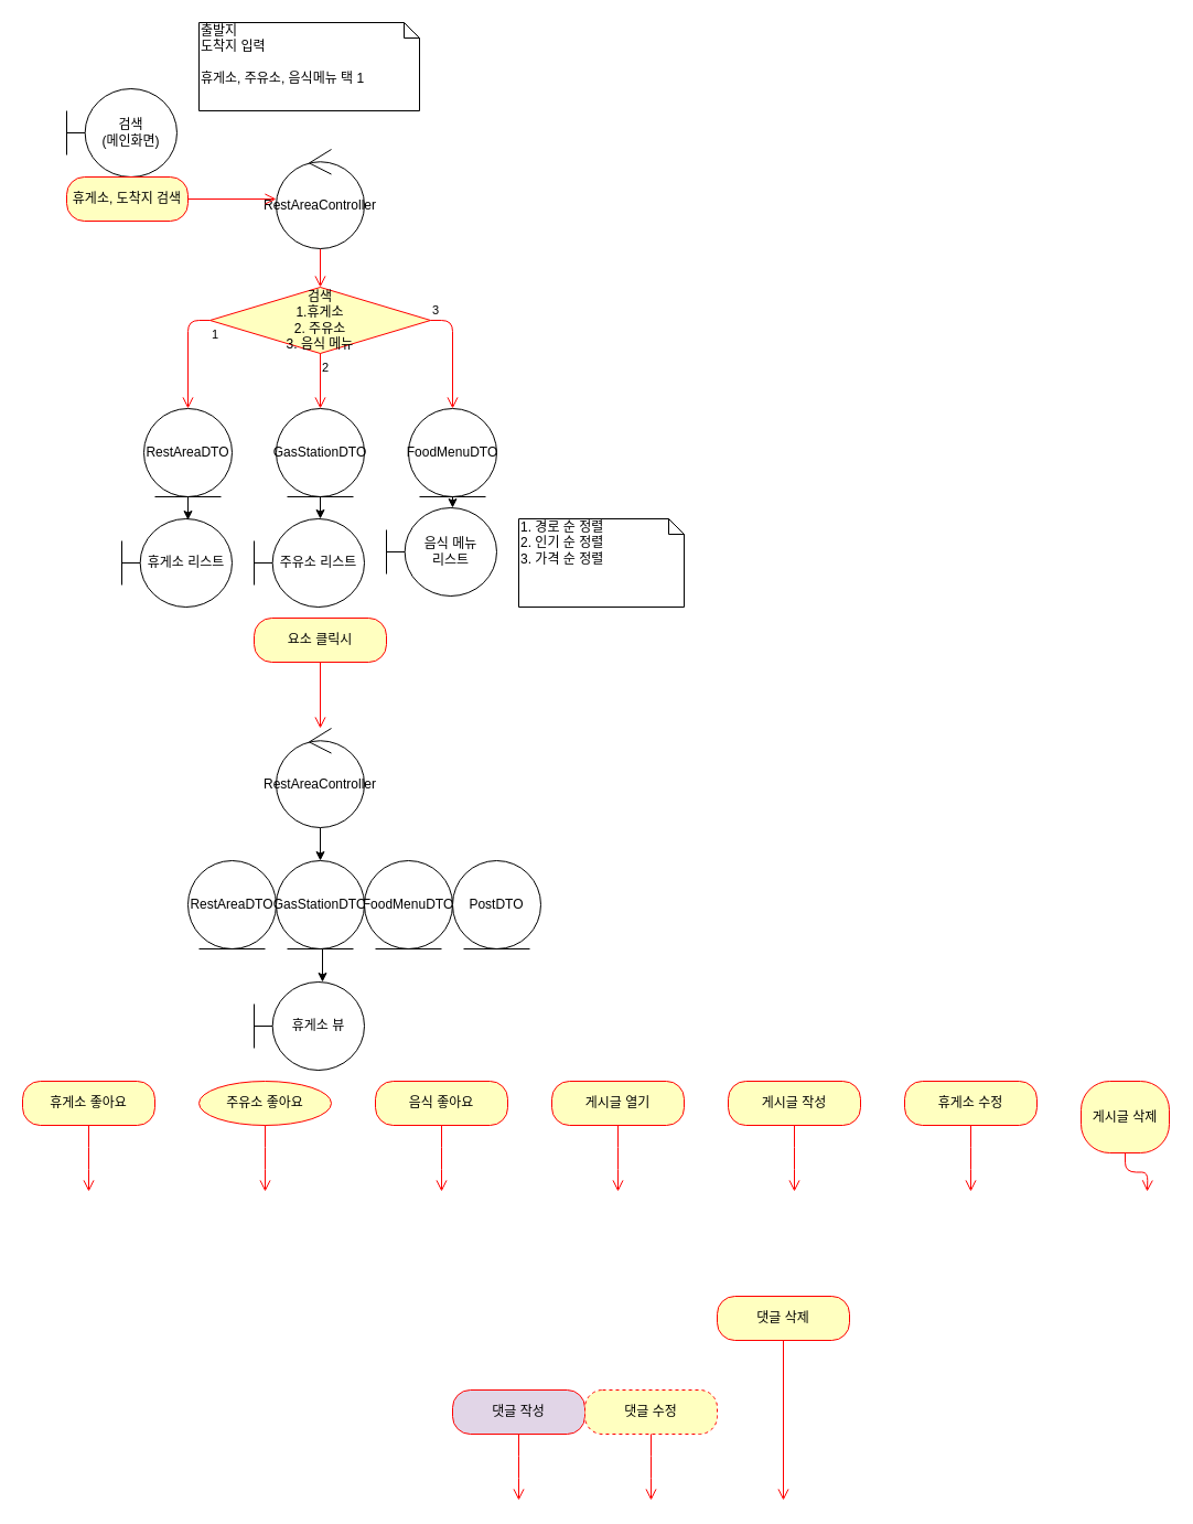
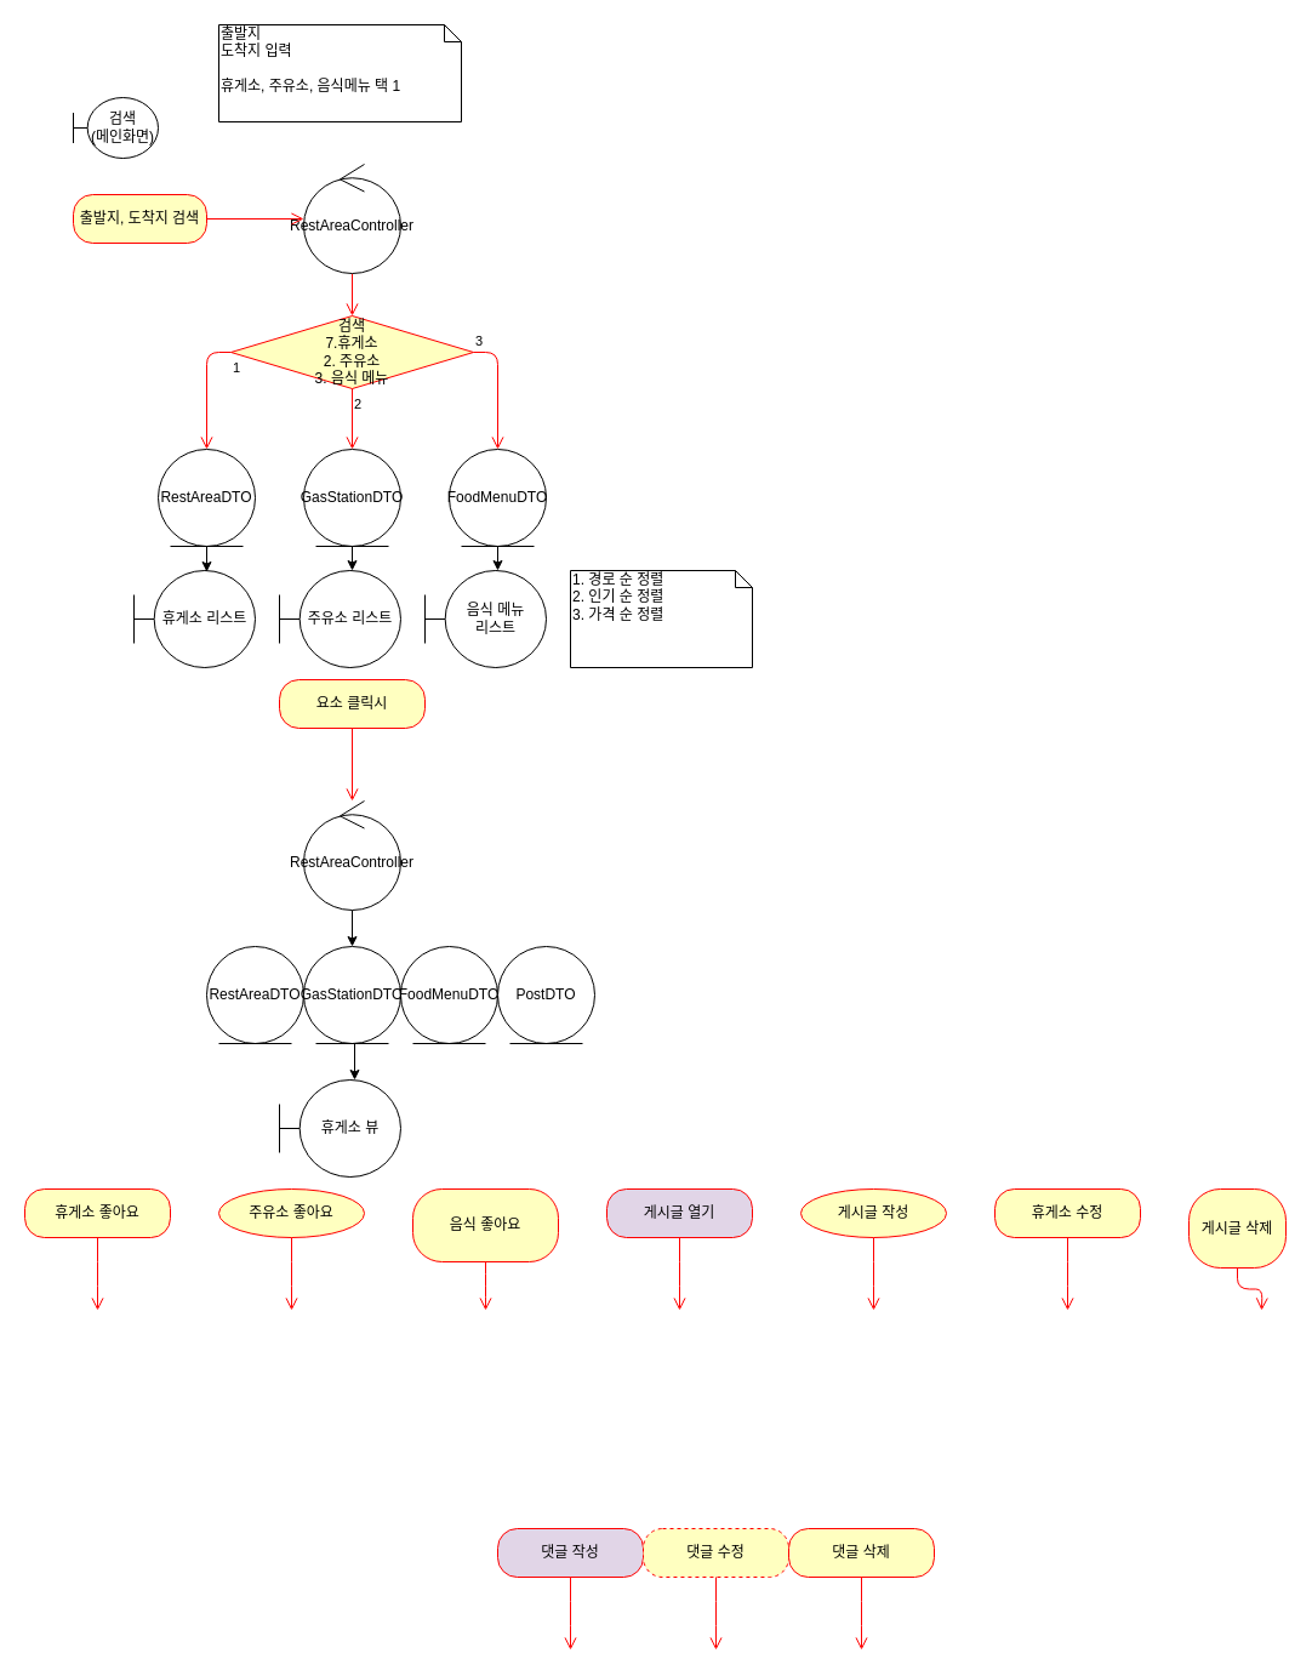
- <mxCell id="2" value="검색 &lt;br&gt;(메인화면)" style="shape=umlBoundary;whiteSpace=wrap;html=1;" vertex="1" parent="1"><mxGeometry x="60" y="80" width="100" height="80" as="geometry" /></mxCell>
+ <mxCell id="2" value="검색 &lt;br&gt;(메인화면)" style="shape=umlBoundary;whiteSpace=wrap;html=1;" vertex="1" parent="1"><mxGeometry x="60" y="80" width="70" height="50" as="geometry" /></mxCell>
- <mxCell id="6" value="휴게소, 도착지 검색" style="rounded=1;whiteSpace=wrap;html=1;arcSize=40;fontColor=#000000;fillColor=#ffffc0;strokeColor=#ff0000;" vertex="1" parent="1"><mxGeometry x="60" y="160" width="110" height="40" as="geometry" /></mxCell>
+ <mxCell id="6" value="출발지, 도착지 검색" style="rounded=1;whiteSpace=wrap;html=1;arcSize=40;fontColor=#000000;fillColor=#ffffc0;strokeColor=#ff0000;" vertex="1" parent="1"><mxGeometry x="60" y="160" width="110" height="40" as="geometry" /></mxCell>
- <mxCell id="3" value="검색&lt;br&gt;1.휴게소&lt;br&gt;2. 주유소&lt;br&gt;3. 음식 메뉴" style="rhombus;whiteSpace=wrap;html=1;fillColor=#ffffc0;strokeColor=#ff0000;" vertex="1" parent="1"><mxGeometry x="190" y="260" width="200" height="60" as="geometry" /></mxCell>
+ <mxCell id="3" value="검색&lt;br&gt;7.휴게소&lt;br&gt;2. 주유소&lt;br&gt;3. 음식 메뉴" style="rhombus;whiteSpace=wrap;html=1;fillColor=#ffffc0;strokeColor=#ff0000;" vertex="1" parent="1"><mxGeometry x="190" y="260" width="200" height="60" as="geometry" /></mxCell>
- <mxCell id="19" value="음식 메뉴 &lt;br&gt;리스트" style="shape=umlBoundary;whiteSpace=wrap;html=1;" vertex="1" parent="1"><mxGeometry x="350" y="460" width="100" height="80" as="geometry" /></mxCell>
+ <mxCell id="19" value="음식 메뉴 &lt;br&gt;리스트" style="shape=umlBoundary;whiteSpace=wrap;html=1;" vertex="1" parent="1"><mxGeometry x="350" y="470" width="100" height="80" as="geometry" /></mxCell>
- <mxCell id="36" value="음식 좋아요" style="rounded=1;whiteSpace=wrap;html=1;arcSize=40;fontColor=#000000;fillColor=#ffffc0;strokeColor=#ff0000;" vertex="1" parent="1"><mxGeometry x="340" y="980" width="120" height="40" as="geometry" /></mxCell>
+ <mxCell id="36" value="음식 좋아요" style="rounded=1;whiteSpace=wrap;html=1;arcSize=40;fontColor=#000000;fillColor=#ffffc0;strokeColor=#ff0000;" vertex="1" parent="1"><mxGeometry x="340" y="980" width="120" height="60" as="geometry" /></mxCell>
- <mxCell id="38" value="게시글 열기" style="rounded=1;whiteSpace=wrap;html=1;arcSize=40;fontColor=#000000;fillColor=#ffffc0;strokeColor=#ff0000;" vertex="1" parent="1"><mxGeometry x="500" y="980" width="120" height="40" as="geometry" /></mxCell>
+ <mxCell id="38" value="게시글 열기" style="rounded=1;whiteSpace=wrap;html=1;arcSize=40;fontColor=#000000;fillColor=#e1d5e7;strokeColor=#ff0000;" vertex="1" parent="1"><mxGeometry x="500" y="980" width="120" height="40" as="geometry" /></mxCell>
- <mxCell id="40" value="게시글 작성" style="rounded=1;whiteSpace=wrap;html=1;arcSize=40;fontColor=#000000;fillColor=#ffffc0;strokeColor=#ff0000;" vertex="1" parent="1"><mxGeometry x="660" y="980" width="120" height="40" as="geometry" /></mxCell>
+ <mxCell id="40" value="게시글 작성" style="ellipse;whiteSpace=wrap;html=1;arcSize=40;fontColor=#000000;fillColor=#ffffc0;strokeColor=#ff0000;" vertex="1" parent="1"><mxGeometry x="660" y="980" width="120" height="40" as="geometry" /></mxCell>
- <mxCell id="50" value="댓글 삭제" style="rounded=1;whiteSpace=wrap;html=1;arcSize=40;fontColor=#000000;fillColor=#ffffc0;strokeColor=#ff0000;" vertex="1" parent="1"><mxGeometry x="650" y="1175" width="120" height="40" as="geometry" /></mxCell>
+ <mxCell id="50" value="댓글 삭제" style="rounded=1;whiteSpace=wrap;html=1;arcSize=40;fontColor=#000000;fillColor=#ffffc0;strokeColor=#ff0000;" vertex="1" parent="1"><mxGeometry x="650" y="1260" width="120" height="40" as="geometry" /></mxCell>
